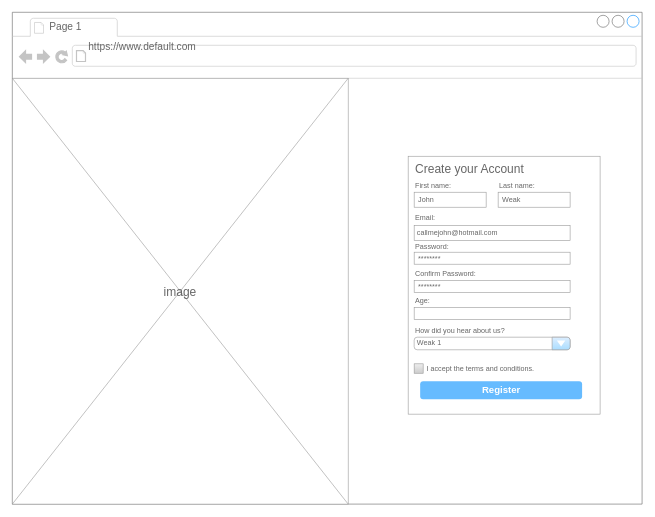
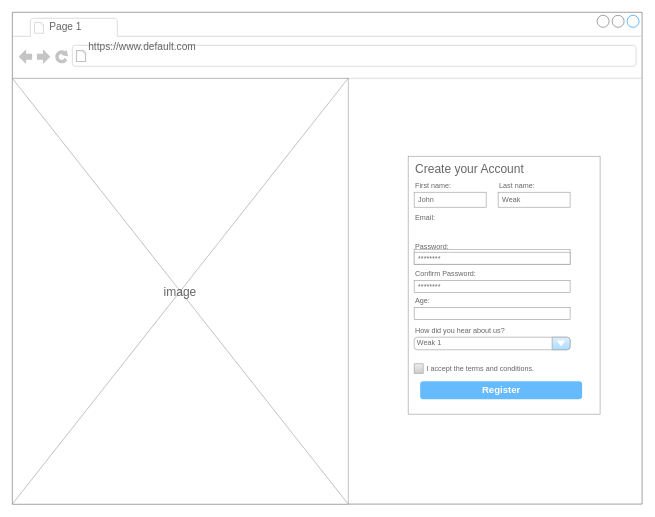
- <mxCell id="7" value="callmejohn@hotmail.com" style="strokeWidth=1;shadow=0;dashed=0;align=center;html=1;shape=mxgraph.mockup.forms.rrect;fillColor=#ffffff;rSize=0;fontColor=#666666;align=left;spacingLeft=3;strokeColor=#999999;fontSize=12;" vertex="1" parent="6"><mxGeometry x="10.0" y="115.298" width="260" height="25.294" as="geometry" /></mxCell>
+ <mxCell id="7" value="callmejohn@hotmail.com" style="strokeWidth=1;shadow=0;dashed=0;align=center;html=1;shape=mxgraph.mockup.forms.rrect;fillColor=#ffffff;rSize=0;fontColor=#666666;align=left;spacingLeft=3;strokeColor=#999999;fontSize=12;" vertex="1" parent="6"><mxGeometry x="10.0" y="155.298" width="260" height="25.294" as="geometry" /></mxCell>
